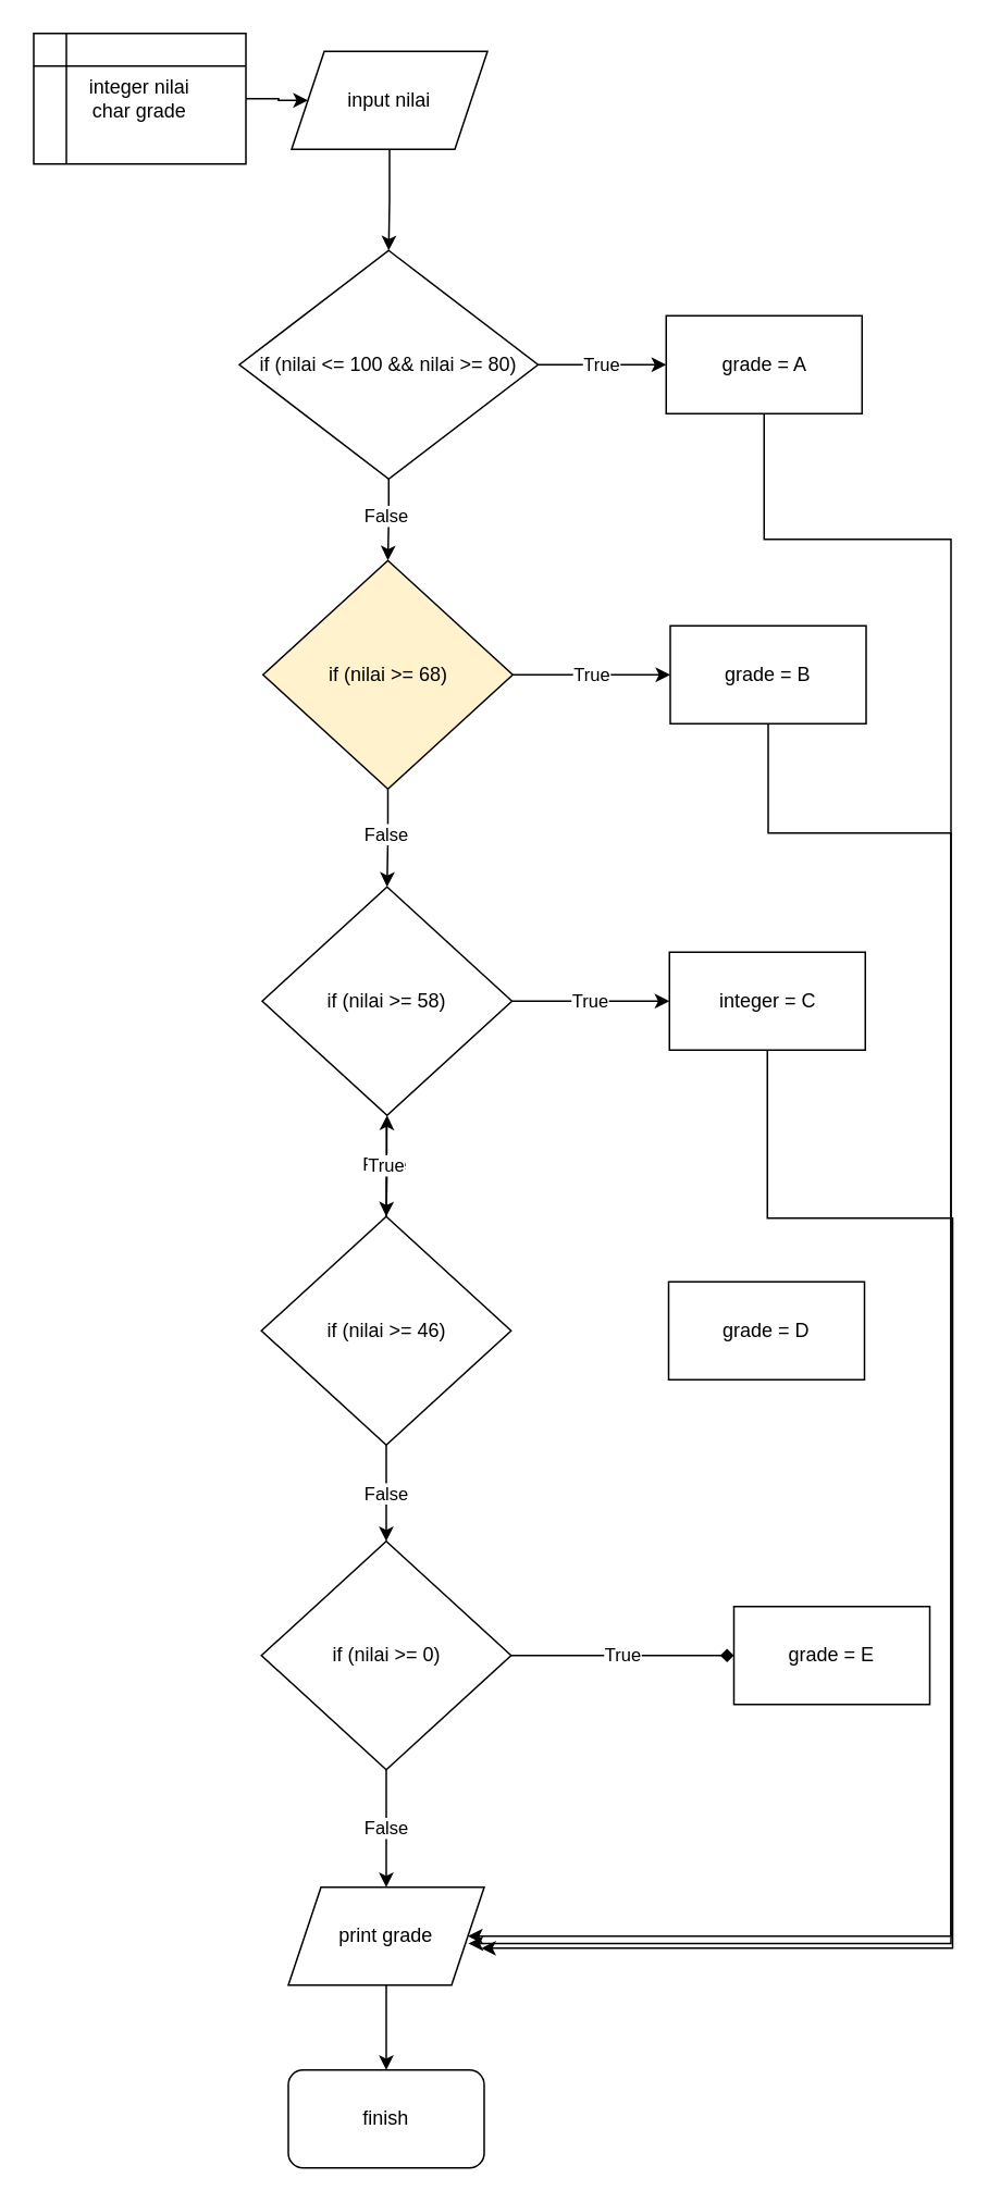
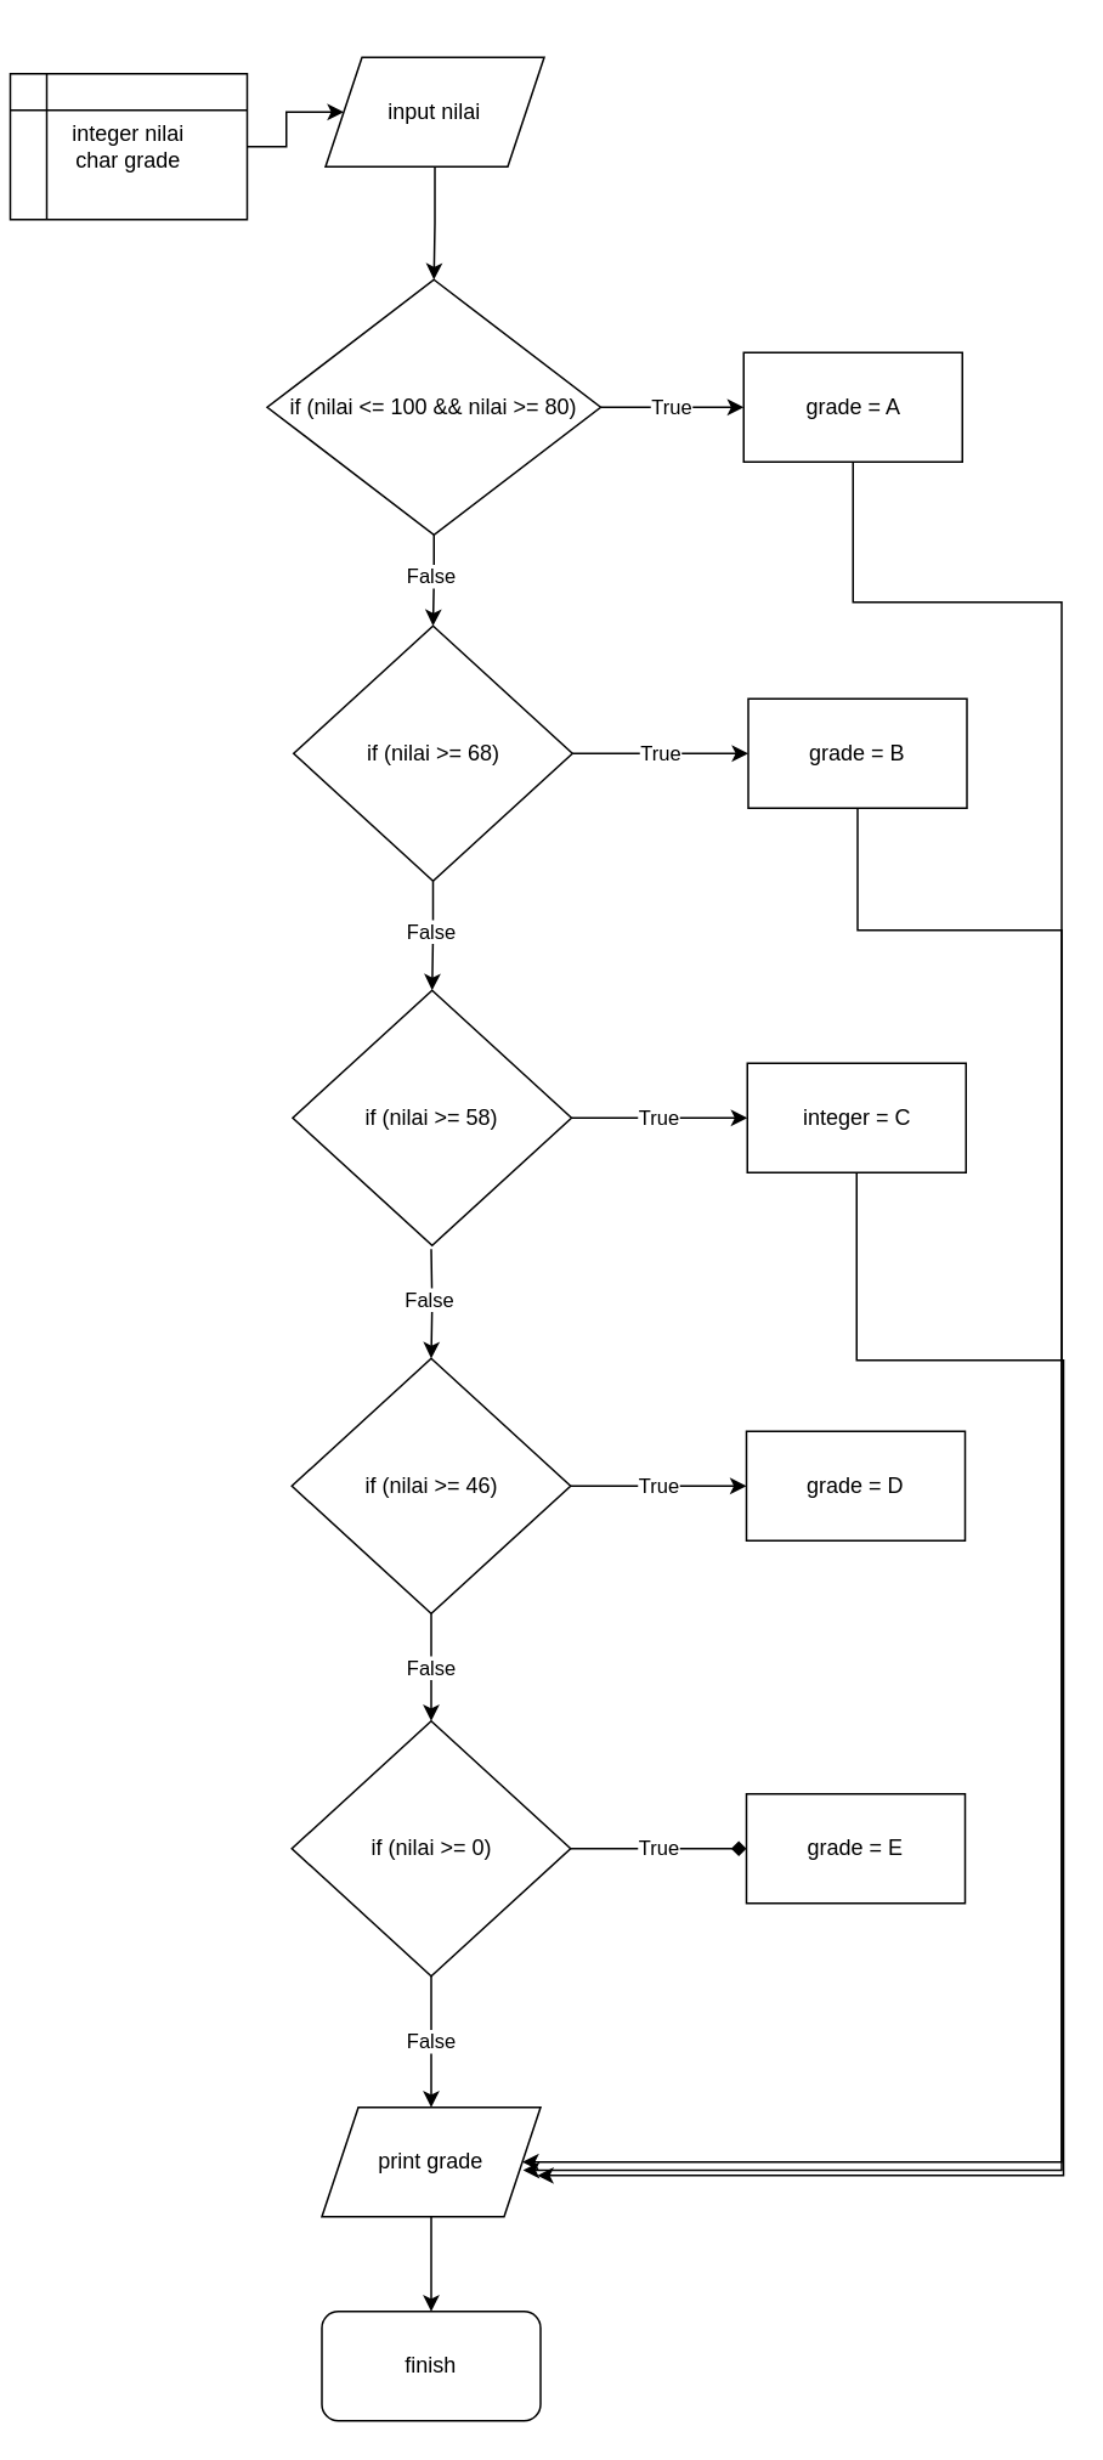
- <mxCell id="6" value="integer nilai&lt;br&gt;char grade" style="shape=internalStorage;whiteSpace=wrap;html=1;backgroundOutline=1;" parent="1" vertex="1"><mxGeometry x="20" y="20" width="130" height="80" as="geometry" /></mxCell>
+ <mxCell id="6" value="integer nilai&lt;br&gt;char grade" style="shape=internalStorage;whiteSpace=wrap;html=1;backgroundOutline=1;" parent="1" vertex="1"><mxGeometry x="5" y="40" width="130" height="80" as="geometry" /></mxCell>
- <mxCell id="12" value="if (nilai &amp;gt;= 68)" style="rhombus;whiteSpace=wrap;html=1;fillColor=#fff2cc;" parent="1" vertex="1"><mxGeometry x="160.5" y="343" width="153" height="140" as="geometry" /></mxCell>
+ <mxCell id="12" value="if (nilai &amp;gt;= 68)" style="rhombus;whiteSpace=wrap;html=1;" parent="1" vertex="1"><mxGeometry x="160.5" y="343" width="153" height="140" as="geometry" /></mxCell>
- <mxCell id="20" value="True" style="edgeStyle=orthogonalEdgeStyle;rounded=0;orthogonalLoop=1;jettySize=auto;html=1;" parent="1" source="22" target="17" edge="1"><mxGeometry relative="1" as="geometry" /></mxCell>
+ <mxCell id="20" value="True" style="edgeStyle=orthogonalEdgeStyle;rounded=0;orthogonalLoop=1;jettySize=auto;html=1;" parent="1" source="22" target="26" edge="1"><mxGeometry relative="1" as="geometry" /></mxCell>
- <mxCell id="30" value="grade = E" style="whiteSpace=wrap;html=1;" parent="1" vertex="1"><mxGeometry x="449" y="984" width="120" height="60" as="geometry" /></mxCell>
+ <mxCell id="30" value="grade = E" style="whiteSpace=wrap;html=1;" parent="1" vertex="1"><mxGeometry x="409" y="984" width="120" height="60" as="geometry" /></mxCell>
